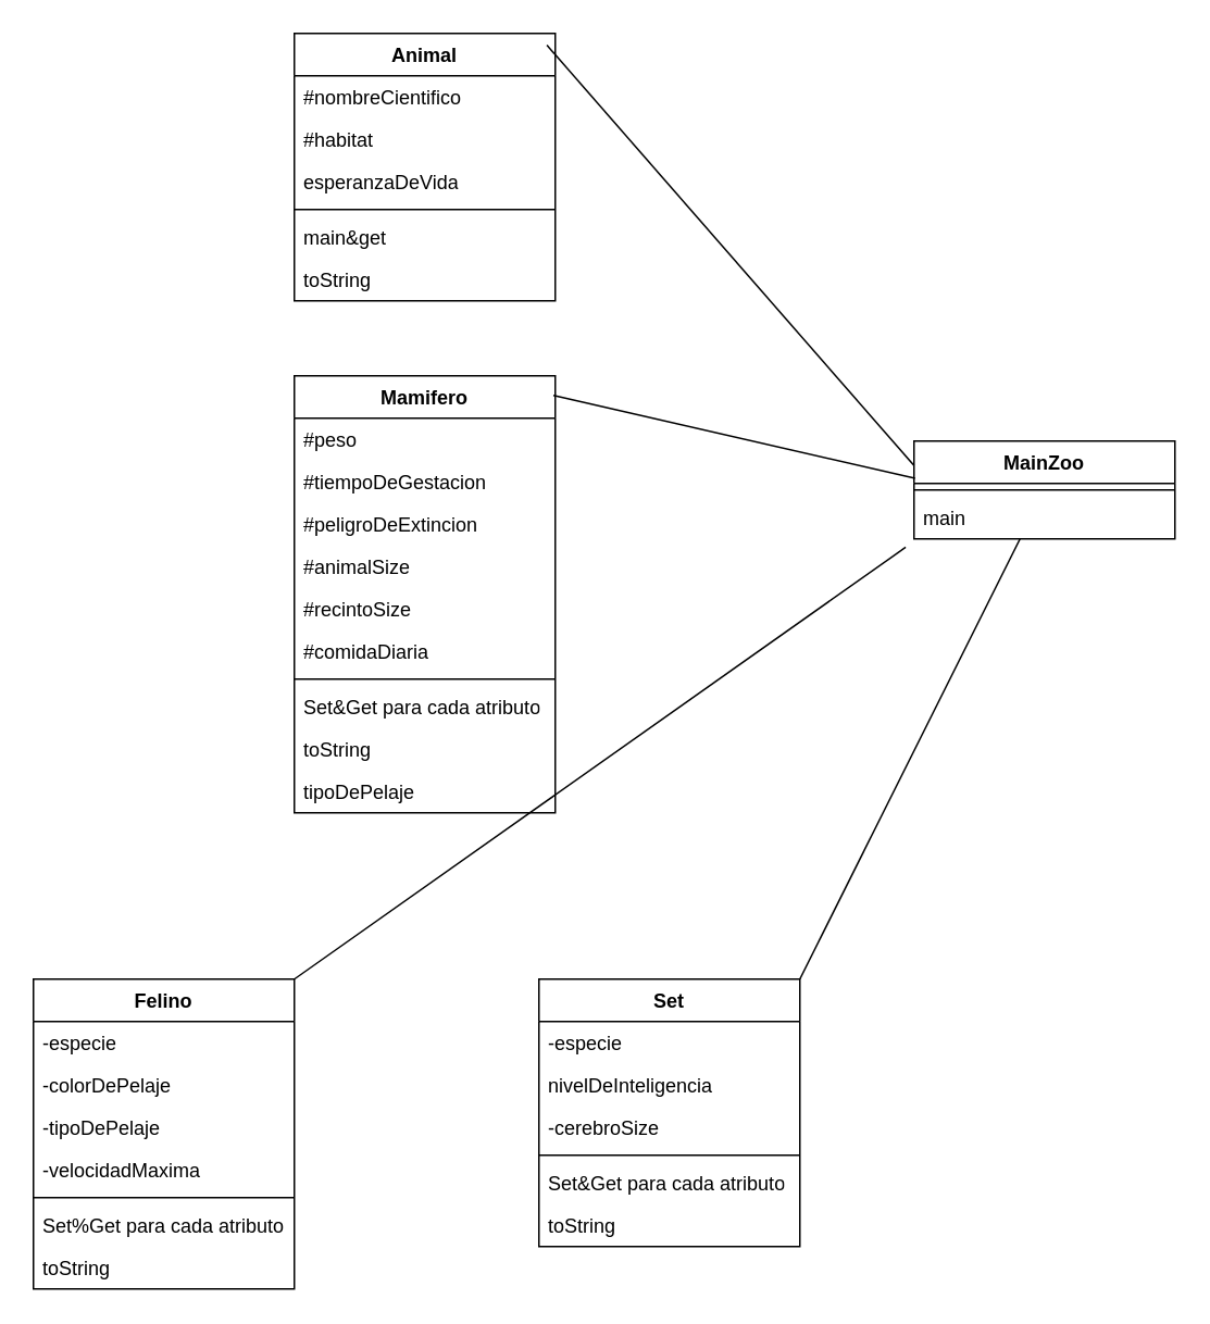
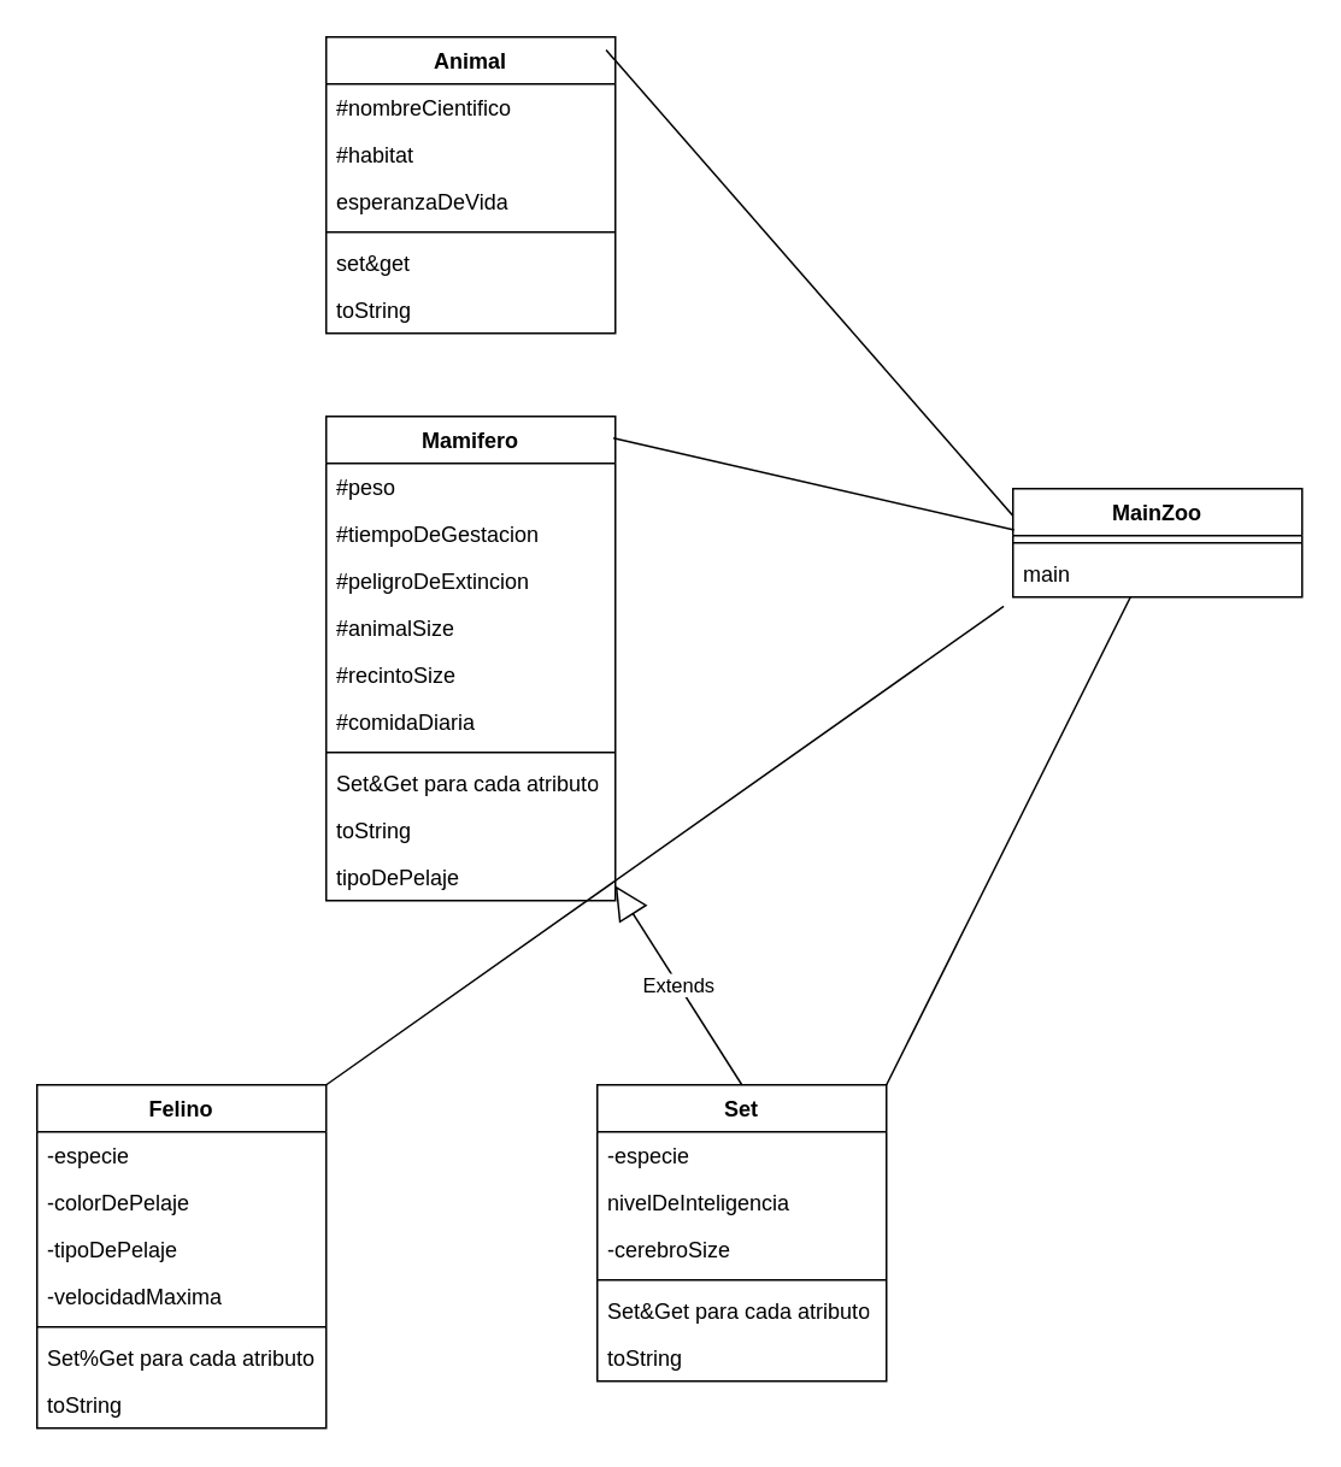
- <mxCell id="7" value="main&amp;amp;get" style="text;strokeColor=none;fillColor=none;align=left;verticalAlign=top;spacingLeft=4;spacingRight=4;overflow=hidden;rotatable=0;points=[[0,0.5],[1,0.5]];portConstraint=eastwest;whiteSpace=wrap;html=1;" parent="2" vertex="1"><mxGeometry y="112" width="160" height="26" as="geometry" /></mxCell>
+ <mxCell id="7" value="set&amp;amp;get" style="text;strokeColor=none;fillColor=none;align=left;verticalAlign=top;spacingLeft=4;spacingRight=4;overflow=hidden;rotatable=0;points=[[0,0.5],[1,0.5]];portConstraint=eastwest;whiteSpace=wrap;html=1;" parent="2" vertex="1"><mxGeometry y="112" width="160" height="26" as="geometry" /></mxCell>
+ <mxCell id="35" value="Extends" style="endArrow=block;endSize=16;endFill=0;html=1;rounded=0;exitX=0.5;exitY=0;exitDx=0;exitDy=0;" parent="1" source="28" target="9" edge="1"><mxGeometry width="160" relative="1" as="geometry"><mxPoint x="310" y="330" as="sourcePoint" /><mxPoint x="460" y="410" as="targetPoint" /></mxGeometry></mxCell>
